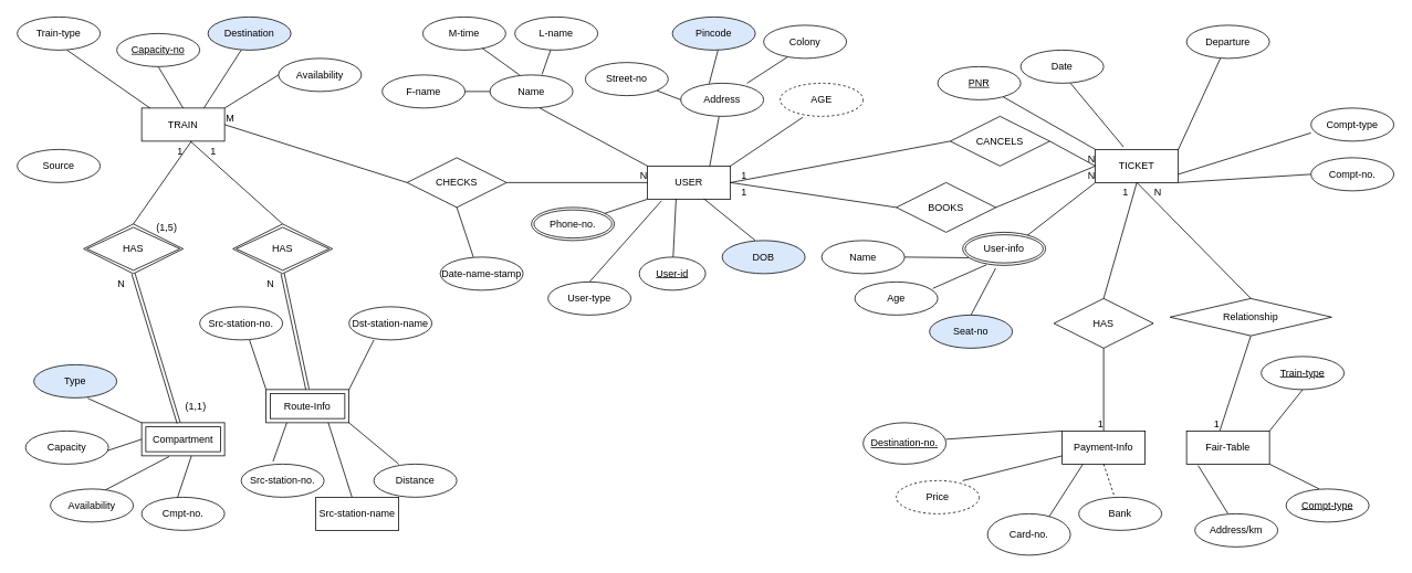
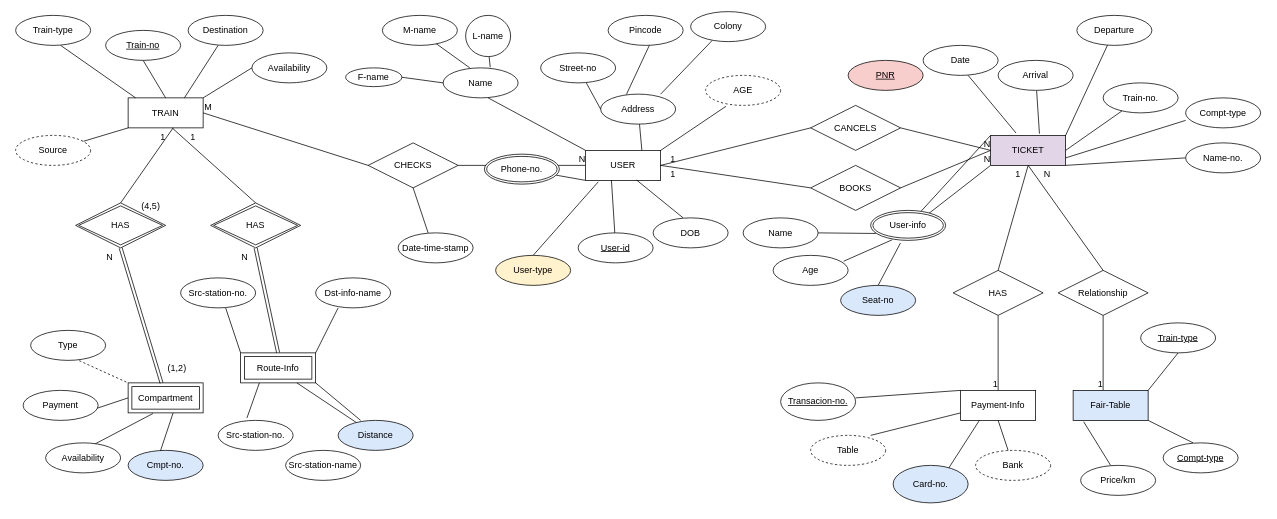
- <mxCell id="8" value="Destination" style="ellipse;whiteSpace=wrap;html=1;align=center;fillColor=#dae8fc;" vertex="1" parent="1"><mxGeometry x="250" y="20" width="100" height="40" as="geometry" /></mxCell>
+ <mxCell id="8" value="Destination" style="ellipse;whiteSpace=wrap;html=1;align=center;" vertex="1" parent="1"><mxGeometry x="250" y="20" width="100" height="40" as="geometry" /></mxCell>
- <mxCell id="53" value="M-time" style="ellipse;whiteSpace=wrap;html=1;align=center;" vertex="1" parent="1"><mxGeometry x="509" y="20" width="100" height="40" as="geometry" /></mxCell>
+ <mxCell id="53" value="M-name" style="ellipse;whiteSpace=wrap;html=1;align=center;" vertex="1" parent="1"><mxGeometry x="509" y="20" width="100" height="40" as="geometry" /></mxCell>
- <mxCell id="57" value="L-name" style="ellipse;whiteSpace=wrap;html=1;align=center;" vertex="1" parent="1"><mxGeometry x="620" y="20" width="100" height="40" as="geometry" /></mxCell>
+ <mxCell id="57" value="L-name" style="ellipse;whiteSpace=wrap;html=1;align=center;" vertex="1" parent="1"><mxGeometry x="620" y="20" width="60" height="55" as="geometry" /></mxCell>
- <mxCell id="63" value="Pincode" style="ellipse;whiteSpace=wrap;html=1;align=center;fillColor=#dae8fc;" vertex="1" parent="1"><mxGeometry x="810" y="20" width="100" height="40" as="geometry" /></mxCell>
+ <mxCell id="63" value="Pincode" style="ellipse;whiteSpace=wrap;html=1;align=center;" vertex="1" parent="1"><mxGeometry x="810" y="20" width="100" height="40" as="geometry" /></mxCell>
- <mxCell id="65" value="Colony" style="ellipse;whiteSpace=wrap;html=1;align=center;" vertex="1" parent="1"><mxGeometry x="920" y="30" width="100" height="40" as="geometry" /></mxCell>
+ <mxCell id="65" value="Colony" style="ellipse;whiteSpace=wrap;html=1;align=center;" vertex="1" parent="1"><mxGeometry x="920" y="15" width="100" height="40" as="geometry" /></mxCell>
- <mxCell id="94" value="Departure" style="ellipse;whiteSpace=wrap;html=1;align=center;" vertex="1" parent="1"><mxGeometry x="1430" y="30" width="100" height="40" as="geometry" /></mxCell>
+ <mxCell id="94" value="Departure" style="ellipse;whiteSpace=wrap;html=1;align=center;" vertex="1" parent="1"><mxGeometry x="1435" y="20" width="100" height="40" as="geometry" /></mxCell>
- <mxCell id="4" value="Capacity-no" style="ellipse;whiteSpace=wrap;html=1;align=center;fontStyle=4;" vertex="1" parent="1"><mxGeometry x="140" y="40" width="100" height="40" as="geometry" /></mxCell>
+ <mxCell id="4" value="Train-no" style="ellipse;whiteSpace=wrap;html=1;align=center;fontStyle=4;" vertex="1" parent="1"><mxGeometry x="140" y="40" width="100" height="40" as="geometry" /></mxCell>
- <mxCell id="61" value="Street-no" style="ellipse;whiteSpace=wrap;html=1;align=center;" vertex="1" parent="1"><mxGeometry x="705" y="75" width="100" height="40" as="geometry" /></mxCell>
+ <mxCell id="61" value="Street-no" style="ellipse;whiteSpace=wrap;html=1;align=center;" vertex="1" parent="1"><mxGeometry x="720" y="70" width="100" height="40" as="geometry" /></mxCell>
- <mxCell id="88" value="PNR" style="ellipse;whiteSpace=wrap;html=1;align=center;fontStyle=4;" vertex="1" parent="1"><mxGeometry x="1130" y="80" width="100" height="40" as="geometry" /></mxCell>
+ <mxCell id="88" value="PNR" style="ellipse;whiteSpace=wrap;html=1;align=center;fontStyle=4;fillColor=#f8cecc;" vertex="1" parent="1"><mxGeometry x="1130" y="80" width="100" height="40" as="geometry" /></mxCell>
+ <mxCell id="92" value="Arrival" style="ellipse;whiteSpace=wrap;html=1;align=center;" vertex="1" parent="1"><mxGeometry x="1330" y="80" width="100" height="40" as="geometry" /></mxCell>
- <mxCell id="55" value="F-name" style="ellipse;whiteSpace=wrap;html=1;align=center;" vertex="1" parent="1"><mxGeometry x="460" y="90" width="100" height="40" as="geometry" /></mxCell>
+ <mxCell id="55" value="F-name" style="ellipse;whiteSpace=wrap;html=1;align=center;" vertex="1" parent="1"><mxGeometry x="460" y="90" width="75" height="25" as="geometry" /></mxCell>
- <mxCell id="59" value="Address" style="ellipse;whiteSpace=wrap;html=1;align=center;" vertex="1" parent="1"><mxGeometry x="820" y="100" width="100" height="40" as="geometry" /></mxCell>
+ <mxCell id="59" value="Address" style="ellipse;whiteSpace=wrap;html=1;align=center;" vertex="1" parent="1"><mxGeometry x="800" y="125" width="100" height="40" as="geometry" /></mxCell>
+ <mxCell id="104" value="Train-no." style="ellipse;whiteSpace=wrap;html=1;align=center;" vertex="1" parent="1"><mxGeometry x="1470" y="110" width="100" height="40" as="geometry" /></mxCell>
- <mxCell id="87" value="" style="endArrow=none;html=1;rounded=0;exitX=0;exitY=0;exitDx=0;exitDy=0;" edge="1" parent="1" source="81" target="88"><mxGeometry relative="1" as="geometry"><mxPoint x="1450" y="70" as="sourcePoint" /><mxPoint x="1180" y="100" as="targetPoint" /></mxGeometry></mxCell>
+ <mxCell id="87" value="" style="endArrow=none;html=1;rounded=0;exitX=0;exitY=0;exitDx=0;exitDy=0;" edge="1" parent="1" source="81" target="96"><mxGeometry relative="1" as="geometry"><mxPoint x="1450" y="70" as="sourcePoint" /><mxPoint x="1180" y="100" as="targetPoint" /></mxGeometry></mxCell>
+ <mxCell id="91" value="" style="endArrow=none;html=1;rounded=0;exitX=0.651;exitY=-0.057;exitDx=0;exitDy=0;exitPerimeter=0;" edge="1" parent="1" source="81" target="92"><mxGeometry relative="1" as="geometry"><mxPoint x="1430" y="88.95" as="sourcePoint" /><mxPoint x="1380" y="100" as="targetPoint" /></mxGeometry></mxCell>
- <mxCell id="78" value="CANCELS" style="shape=rhombus;perimeter=rhombusPerimeter;whiteSpace=wrap;html=1;align=center;" vertex="1" parent="1"><mxGeometry x="1145" y="140" width="120" height="60" as="geometry" /></mxCell>
+ <mxCell id="78" value="CANCELS" style="shape=rhombus;perimeter=rhombusPerimeter;whiteSpace=wrap;html=1;align=center;" vertex="1" parent="1"><mxGeometry x="1080" y="140" width="120" height="60" as="geometry" /></mxCell>
+ <mxCell id="103" value="" style="endArrow=none;html=1;rounded=0;exitX=1;exitY=0.5;exitDx=0;exitDy=0;" edge="1" parent="1" source="81" target="104"><mxGeometry relative="1" as="geometry"><mxPoint x="1480" y="190" as="sourcePoint" /><mxPoint x="1520" y="130" as="targetPoint" /></mxGeometry></mxCell>
+ <mxCell id="9" value="" style="endArrow=none;html=1;rounded=0;exitX=0;exitY=1;exitDx=0;exitDy=0;" edge="1" parent="1" source="2" target="10"><mxGeometry relative="1" as="geometry"><mxPoint x="150" y="260" as="sourcePoint" /><mxPoint x="130" y="210" as="targetPoint" /></mxGeometry></mxCell>
- <mxCell id="10" value="Source" style="ellipse;whiteSpace=wrap;html=1;align=center;" vertex="1" parent="1"><mxGeometry x="20" y="180" width="100" height="40" as="geometry" /></mxCell>
+ <mxCell id="10" value="Source" style="ellipse;whiteSpace=wrap;html=1;align=center;dashed=1;" vertex="1" parent="1"><mxGeometry x="20" y="180" width="100" height="40" as="geometry" /></mxCell>
- <mxCell id="81" value="TICKET" style="whiteSpace=wrap;html=1;align=center;" vertex="1" parent="1"><mxGeometry x="1320" y="180" width="100" height="40" as="geometry" /></mxCell>
+ <mxCell id="81" value="TICKET" style="whiteSpace=wrap;html=1;align=center;fillColor=#e1d5e7;" vertex="1" parent="1"><mxGeometry x="1320" y="180" width="100" height="40" as="geometry" /></mxCell>
- <mxCell id="108" value="Compt-no." style="ellipse;whiteSpace=wrap;html=1;align=center;" vertex="1" parent="1"><mxGeometry x="1580" y="190" width="100" height="40" as="geometry" /></mxCell>
+ <mxCell id="108" value="Name-no." style="ellipse;whiteSpace=wrap;html=1;align=center;" vertex="1" parent="1"><mxGeometry x="1580" y="190" width="100" height="40" as="geometry" /></mxCell>
- <mxCell id="67" value="Phone-no." style="ellipse;shape=doubleEllipse;margin=3;whiteSpace=wrap;html=1;align=center;" vertex="1" parent="1"><mxGeometry x="640" y="250" width="100" height="40" as="geometry" /></mxCell>
+ <mxCell id="67" value="Phone-no." style="ellipse;shape=doubleEllipse;margin=3;whiteSpace=wrap;html=1;align=center;" vertex="1" parent="1"><mxGeometry x="645" y="205" width="100" height="40" as="geometry" /></mxCell>
- <mxCell id="16" value="(1,5)" style="text;html=1;align=center;verticalAlign=middle;resizable=0;points=[];autosize=1;strokeColor=none;fillColor=none;" vertex="1" parent="1"><mxGeometry x="175" y="260" width="50" height="30" as="geometry" /></mxCell>
+ <mxCell id="16" value="(4,5)" style="text;html=1;align=center;verticalAlign=middle;resizable=0;points=[];autosize=1;strokeColor=none;fillColor=none;" vertex="1" parent="1"><mxGeometry x="175" y="260" width="50" height="30" as="geometry" /></mxCell>
- <mxCell id="71" value="DOB" style="ellipse;whiteSpace=wrap;html=1;align=center;fillColor=#dae8fc;" vertex="1" parent="1"><mxGeometry x="870" y="290" width="100" height="40" as="geometry" /></mxCell>
+ <mxCell id="71" value="DOB" style="ellipse;whiteSpace=wrap;html=1;align=center;" vertex="1" parent="1"><mxGeometry x="870" y="290" width="100" height="40" as="geometry" /></mxCell>
- <mxCell id="49" value="Date-name-stamp" style="ellipse;whiteSpace=wrap;html=1;align=center;" vertex="1" parent="1"><mxGeometry x="530" y="310" width="100" height="40" as="geometry" /></mxCell>
+ <mxCell id="49" value="Date-time-stamp" style="ellipse;whiteSpace=wrap;html=1;align=center;" vertex="1" parent="1"><mxGeometry x="530" y="310" width="100" height="40" as="geometry" /></mxCell>
- <mxCell id="69" value="User-id" style="ellipse;whiteSpace=wrap;html=1;align=center;fontStyle=4;" vertex="1" parent="1"><mxGeometry x="770" y="310" width="80" height="40" as="geometry" /></mxCell>
+ <mxCell id="69" value="User-id" style="ellipse;whiteSpace=wrap;html=1;align=center;fontStyle=4;" vertex="1" parent="1"><mxGeometry x="770" y="310" width="100" height="40" as="geometry" /></mxCell>
- <mxCell id="75" value="User-type" style="ellipse;whiteSpace=wrap;html=1;align=center;" vertex="1" parent="1"><mxGeometry x="660" y="340" width="100" height="40" as="geometry" /></mxCell>
+ <mxCell id="75" value="User-type" style="ellipse;whiteSpace=wrap;html=1;align=center;fillColor=#fff2cc;" vertex="1" parent="1"><mxGeometry x="660" y="340" width="100" height="40" as="geometry" /></mxCell>
- <mxCell id="114" value="Relationship" style="shape=rhombus;perimeter=rhombusPerimeter;whiteSpace=wrap;html=1;align=center;" vertex="1" parent="1"><mxGeometry x="1410" y="360" width="195" height="45" as="geometry" /></mxCell>
+ <mxCell id="114" value="Relationship" style="shape=rhombus;perimeter=rhombusPerimeter;whiteSpace=wrap;html=1;align=center;" vertex="1" parent="1"><mxGeometry x="1410" y="360" width="120" height="60" as="geometry" /></mxCell>
- <mxCell id="39" value="Dst-station-name" style="ellipse;whiteSpace=wrap;html=1;align=center;" vertex="1" parent="1"><mxGeometry x="420" y="370" width="100" height="40" as="geometry" /></mxCell>
+ <mxCell id="39" value="Dst-info-name" style="ellipse;whiteSpace=wrap;html=1;align=center;" vertex="1" parent="1"><mxGeometry x="420" y="370" width="100" height="40" as="geometry" /></mxCell>
- <mxCell id="19" value="Type" style="ellipse;whiteSpace=wrap;html=1;align=center;fillColor=#dae8fc;" vertex="1" parent="1"><mxGeometry x="40" y="440" width="100" height="40" as="geometry" /></mxCell>
+ <mxCell id="19" value="Type" style="ellipse;whiteSpace=wrap;html=1;align=center;" vertex="1" parent="1"><mxGeometry x="40" y="440" width="100" height="40" as="geometry" /></mxCell>
- <mxCell id="137" value="(1,1)" style="text;html=1;align=center;verticalAlign=middle;resizable=0;points=[];autosize=1;strokeColor=none;fillColor=none;" vertex="1" parent="1"><mxGeometry x="210" y="475" width="50" height="30" as="geometry" /></mxCell>
+ <mxCell id="137" value="(1,2)" style="text;html=1;align=center;verticalAlign=middle;resizable=0;points=[];autosize=1;strokeColor=none;fillColor=none;" vertex="1" parent="1"><mxGeometry x="210" y="475" width="50" height="30" as="geometry" /></mxCell>
- <mxCell id="18" value="" style="endArrow=none;html=1;rounded=0;entryX=0;entryY=0;entryDx=0;entryDy=0;exitX=0.648;exitY=1.01;exitDx=0;exitDy=0;exitPerimeter=0;" edge="1" parent="1" source="19" target="17"><mxGeometry relative="1" as="geometry"><mxPoint x="110" y="480" as="sourcePoint" /><mxPoint x="300" y="650" as="targetPoint" /></mxGeometry></mxCell>
+ <mxCell id="18" value="" style="endArrow=none;html=1;rounded=0;entryX=0;entryY=0;entryDx=0;entryDy=0;exitX=0.648;exitY=1.01;exitDx=0;exitDy=0;exitPerimeter=0;dashed=1;" edge="1" parent="1" source="19" target="17"><mxGeometry relative="1" as="geometry"><mxPoint x="110" y="480" as="sourcePoint" /><mxPoint x="300" y="650" as="targetPoint" /></mxGeometry></mxCell>
- <mxCell id="122" value="Destination-no." style="ellipse;whiteSpace=wrap;html=1;align=center;fontStyle=4;" vertex="1" parent="1"><mxGeometry x="1040" y="510" width="100" height="50" as="geometry" /></mxCell>
+ <mxCell id="122" value="Transacion-no." style="ellipse;whiteSpace=wrap;html=1;align=center;fontStyle=4;" vertex="1" parent="1"><mxGeometry x="1040" y="510" width="100" height="50" as="geometry" /></mxCell>
- <mxCell id="21" value="Capacity" style="ellipse;whiteSpace=wrap;html=1;align=center;" vertex="1" parent="1"><mxGeometry x="30" y="520" width="100" height="40" as="geometry" /></mxCell>
+ <mxCell id="21" value="Payment" style="ellipse;whiteSpace=wrap;html=1;align=center;" vertex="1" parent="1"><mxGeometry x="30" y="520" width="100" height="40" as="geometry" /></mxCell>
- <mxCell id="120" value="Fair-Table" style="whiteSpace=wrap;html=1;align=center;" vertex="1" parent="1"><mxGeometry x="1430" y="520" width="100" height="40" as="geometry" /></mxCell>
+ <mxCell id="120" value="Fair-Table" style="whiteSpace=wrap;html=1;align=center;fillColor=#dae8fc;" vertex="1" parent="1"><mxGeometry x="1430" y="520" width="100" height="40" as="geometry" /></mxCell>
- <mxCell id="34" value="" style="endArrow=none;html=1;rounded=0;exitX=0.75;exitY=1;exitDx=0;exitDy=0;" edge="1" parent="1" source="31" target="35"><mxGeometry relative="1" as="geometry"><mxPoint x="410" y="560" as="sourcePoint" /><mxPoint x="420" y="600" as="targetPoint" /></mxGeometry></mxCell>
+ <mxCell id="34" value="" style="endArrow=none;html=1;rounded=0;exitX=0.75;exitY=1;exitDx=0;exitDy=0;" edge="1" parent="1" source="31" target="37"><mxGeometry relative="1" as="geometry"><mxPoint x="410" y="560" as="sourcePoint" /><mxPoint x="420" y="600" as="targetPoint" /></mxGeometry></mxCell>
- <mxCell id="37" value="Distance" style="ellipse;whiteSpace=wrap;html=1;align=center;" vertex="1" parent="1"><mxGeometry x="450" y="560" width="100" height="40" as="geometry" /></mxCell>
+ <mxCell id="37" value="Distance" style="ellipse;whiteSpace=wrap;html=1;align=center;fillColor=#dae8fc;" vertex="1" parent="1"><mxGeometry x="450" y="560" width="100" height="40" as="geometry" /></mxCell>
- <mxCell id="127" value="" style="endArrow=none;html=1;rounded=0;exitX=0.5;exitY=1;exitDx=0;exitDy=0;dashed=1;" edge="1" parent="1" source="115" target="128"><mxGeometry relative="1" as="geometry"><mxPoint x="1370" y="650" as="sourcePoint" /><mxPoint x="1350" y="620" as="targetPoint" /></mxGeometry></mxCell>
+ <mxCell id="127" value="" style="endArrow=none;html=1;rounded=0;exitX=0.5;exitY=1;exitDx=0;exitDy=0;" edge="1" parent="1" source="115" target="128"><mxGeometry relative="1" as="geometry"><mxPoint x="1370" y="650" as="sourcePoint" /><mxPoint x="1350" y="620" as="targetPoint" /></mxGeometry></mxCell>
- <mxCell id="124" value="Price" style="ellipse;whiteSpace=wrap;html=1;align=center;dashed=1;" vertex="1" parent="1"><mxGeometry x="1080" y="580" width="100" height="40" as="geometry" /></mxCell>
+ <mxCell id="124" value="Table" style="ellipse;whiteSpace=wrap;html=1;align=center;dashed=1;" vertex="1" parent="1"><mxGeometry x="1080" y="580" width="100" height="40" as="geometry" /></mxCell>
- <mxCell id="25" value="Cmpt-no." style="ellipse;whiteSpace=wrap;html=1;align=center;" vertex="1" parent="1"><mxGeometry x="170" y="600" width="100" height="40" as="geometry" /></mxCell>
+ <mxCell id="25" value="Cmpt-no." style="ellipse;whiteSpace=wrap;html=1;align=center;fillColor=#dae8fc;" vertex="1" parent="1"><mxGeometry x="170" y="600" width="100" height="40" as="geometry" /></mxCell>
- <mxCell id="35" value="Src-station-name" style="whiteSpace=wrap;html=1;align=center;rounded=0;" vertex="1" parent="1"><mxGeometry x="380" y="600" width="100" height="40" as="geometry" /></mxCell>
+ <mxCell id="35" value="Src-station-name" style="ellipse;whiteSpace=wrap;html=1;align=center;" vertex="1" parent="1"><mxGeometry x="380" y="600" width="100" height="40" as="geometry" /></mxCell>
- <mxCell id="128" value="Bank" style="ellipse;whiteSpace=wrap;html=1;align=center;" vertex="1" parent="1"><mxGeometry x="1300" y="600" width="100" height="40" as="geometry" /></mxCell>
+ <mxCell id="128" value="Bank" style="ellipse;whiteSpace=wrap;html=1;align=center;dashed=1;" vertex="1" parent="1"><mxGeometry x="1300" y="600" width="100" height="40" as="geometry" /></mxCell>
- <mxCell id="134" value="Address/km" style="ellipse;whiteSpace=wrap;html=1;align=center;" vertex="1" parent="1"><mxGeometry x="1440" y="620" width="100" height="40" as="geometry" /></mxCell>
+ <mxCell id="134" value="Price/km" style="ellipse;whiteSpace=wrap;html=1;align=center;" vertex="1" parent="1"><mxGeometry x="1440" y="620" width="100" height="40" as="geometry" /></mxCell>
- <mxCell id="126" value="Card-no." style="ellipse;whiteSpace=wrap;html=1;align=center;" vertex="1" parent="1"><mxGeometry x="1190" y="620" width="100" height="50" as="geometry" /></mxCell>
+ <mxCell id="126" value="Card-no." style="ellipse;whiteSpace=wrap;html=1;align=center;fillColor=#dae8fc;" vertex="1" parent="1"><mxGeometry x="1190" y="620" width="100" height="50" as="geometry" /></mxCell>
